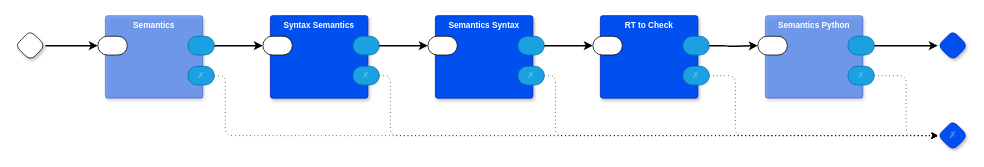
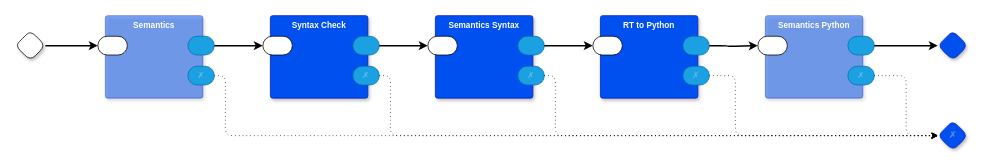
- <mxCell id="23" value="Syntax Semantics" style="rounded=1;sketch=0;container=1;recursiveResize=0;verticalAlign=top;arcSize=6;fontStyle=1;autosize=0;points=[];absoluteArcSize=1;shadow=1;strokeColor=#001DBC;fillColor=#0050ef;fontColor=#ffffff;fontFamily=Helvetica;fontSize=11;labelBackgroundColor=none;" parent="1" vertex="1"><mxGeometry x="360" y="20" width="130" height="110" as="geometry"><mxRectangle x="-98" y="-1230" width="99" height="26" as="alternateBounds" /></mxGeometry></mxCell>
+ <mxCell id="23" value="Syntax Check" style="rounded=1;sketch=0;container=1;recursiveResize=0;verticalAlign=top;arcSize=6;fontStyle=1;autosize=0;points=[];absoluteArcSize=1;shadow=1;strokeColor=#001DBC;fillColor=#0050ef;fontColor=#ffffff;fontFamily=Helvetica;fontSize=11;labelBackgroundColor=none;" parent="1" vertex="1"><mxGeometry x="360" y="20" width="130" height="110" as="geometry"><mxRectangle x="-98" y="-1230" width="99" height="26" as="alternateBounds" /></mxGeometry></mxCell>
- <mxCell id="11" value="RT to Check" style="rounded=1;sketch=0;container=1;recursiveResize=0;verticalAlign=top;arcSize=6;fontStyle=1;autosize=0;points=[];absoluteArcSize=1;shadow=1;strokeColor=#001DBC;fillColor=#0050ef;fontColor=#ffffff;fontFamily=Helvetica;fontSize=11;labelBackgroundColor=none;" parent="1" vertex="1"><mxGeometry x="800" y="20" width="130" height="110" as="geometry"><mxRectangle x="-98" y="-1230" width="99" height="26" as="alternateBounds" /></mxGeometry></mxCell>
+ <mxCell id="11" value="RT to Python" style="rounded=1;sketch=0;container=1;recursiveResize=0;verticalAlign=top;arcSize=6;fontStyle=1;autosize=0;points=[];absoluteArcSize=1;shadow=1;strokeColor=#001DBC;fillColor=#0050ef;fontColor=#ffffff;fontFamily=Helvetica;fontSize=11;labelBackgroundColor=none;" parent="1" vertex="1"><mxGeometry x="800" y="20" width="130" height="110" as="geometry"><mxRectangle x="-98" y="-1230" width="99" height="26" as="alternateBounds" /></mxGeometry></mxCell>
